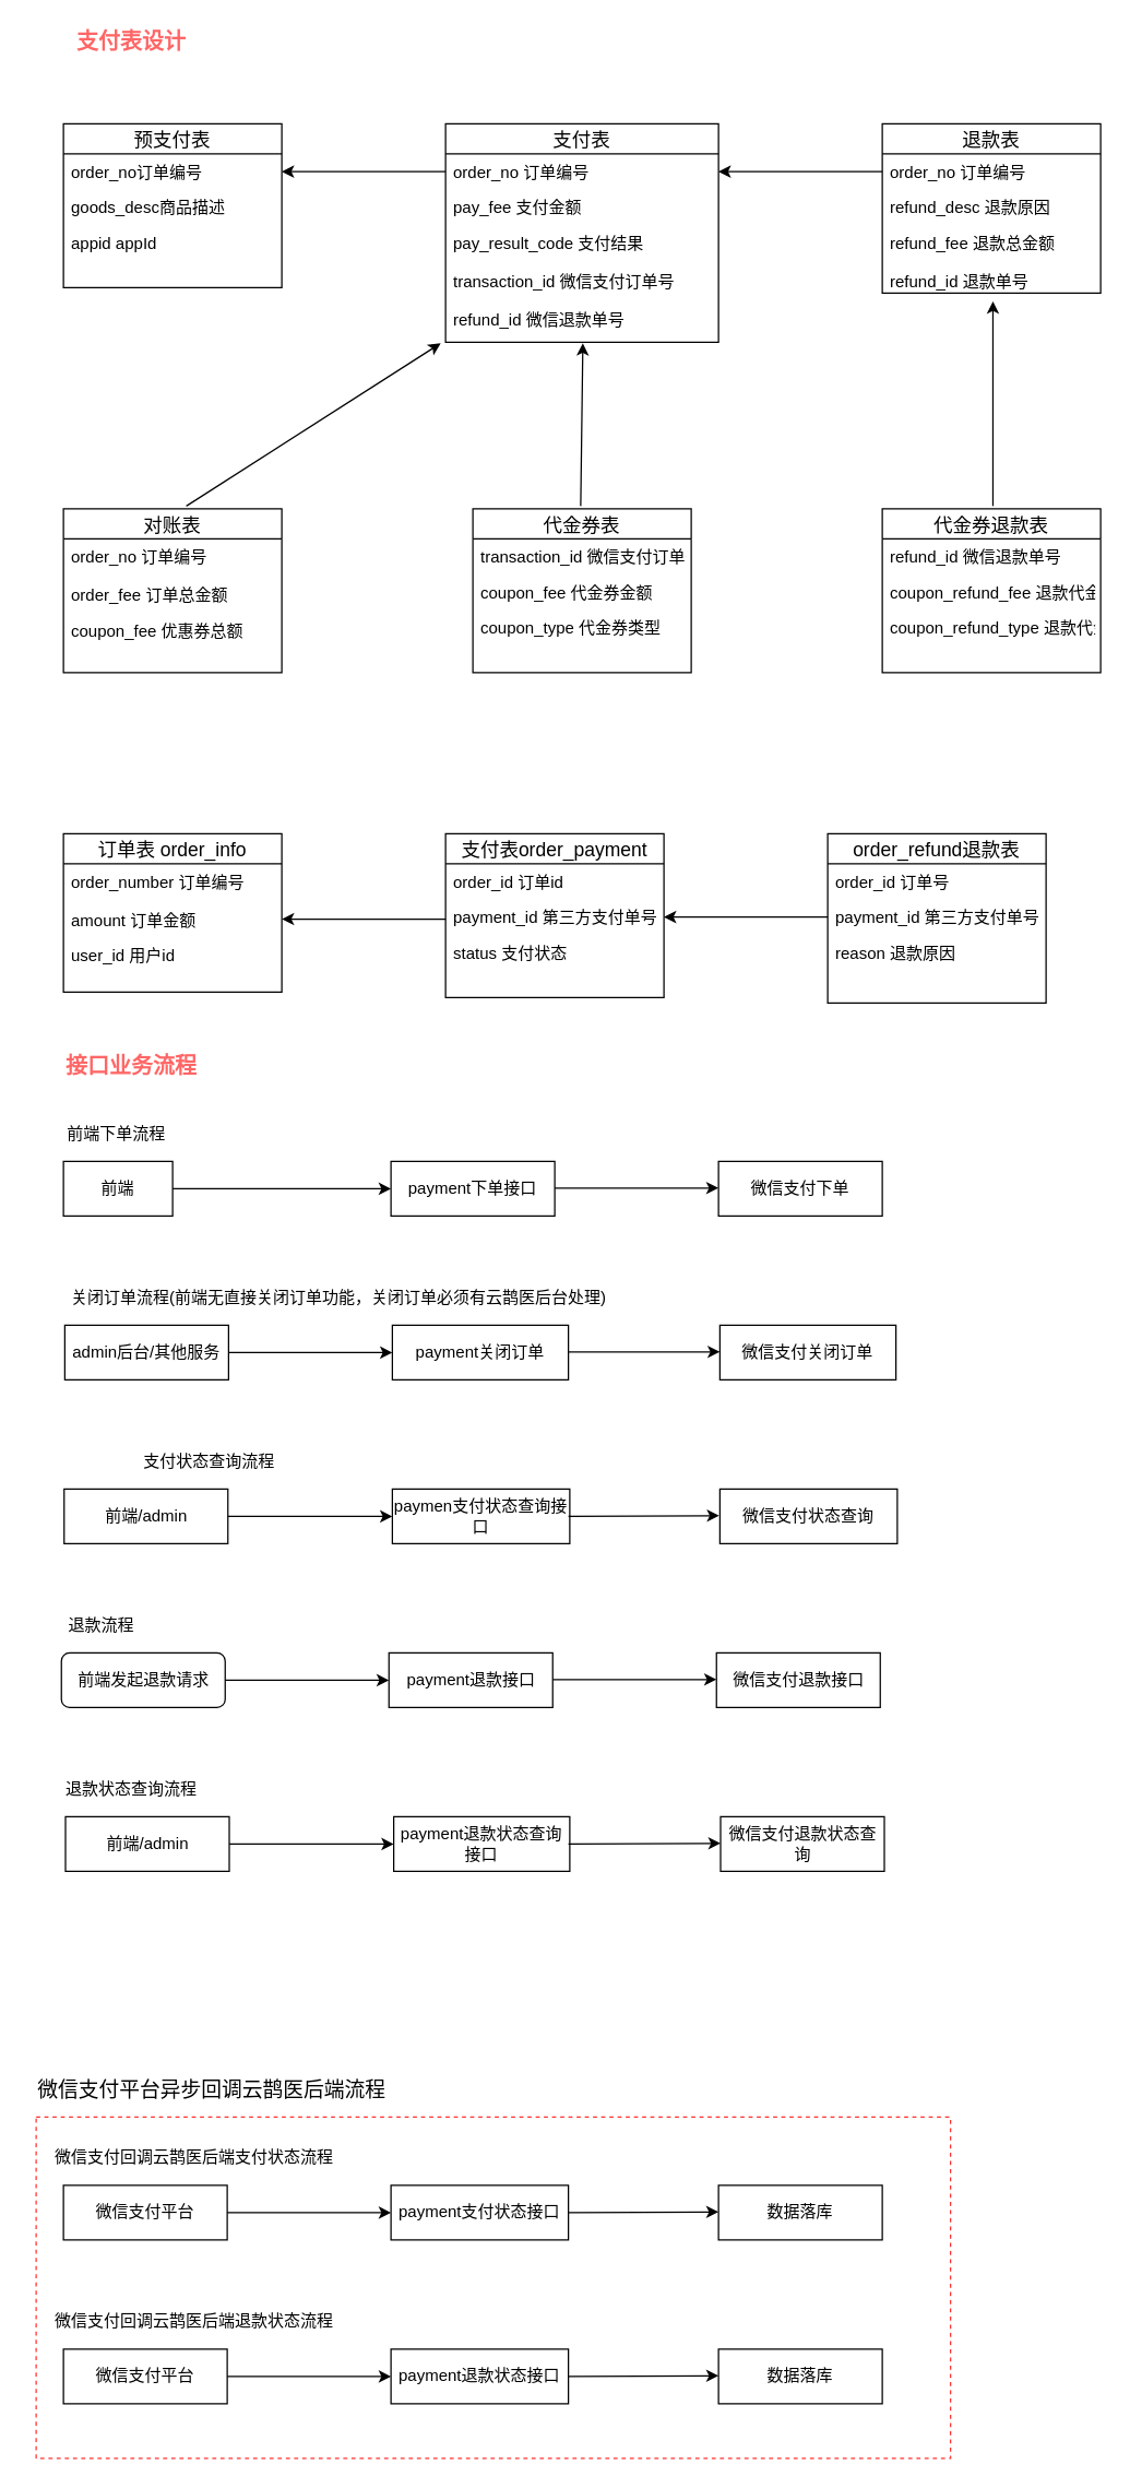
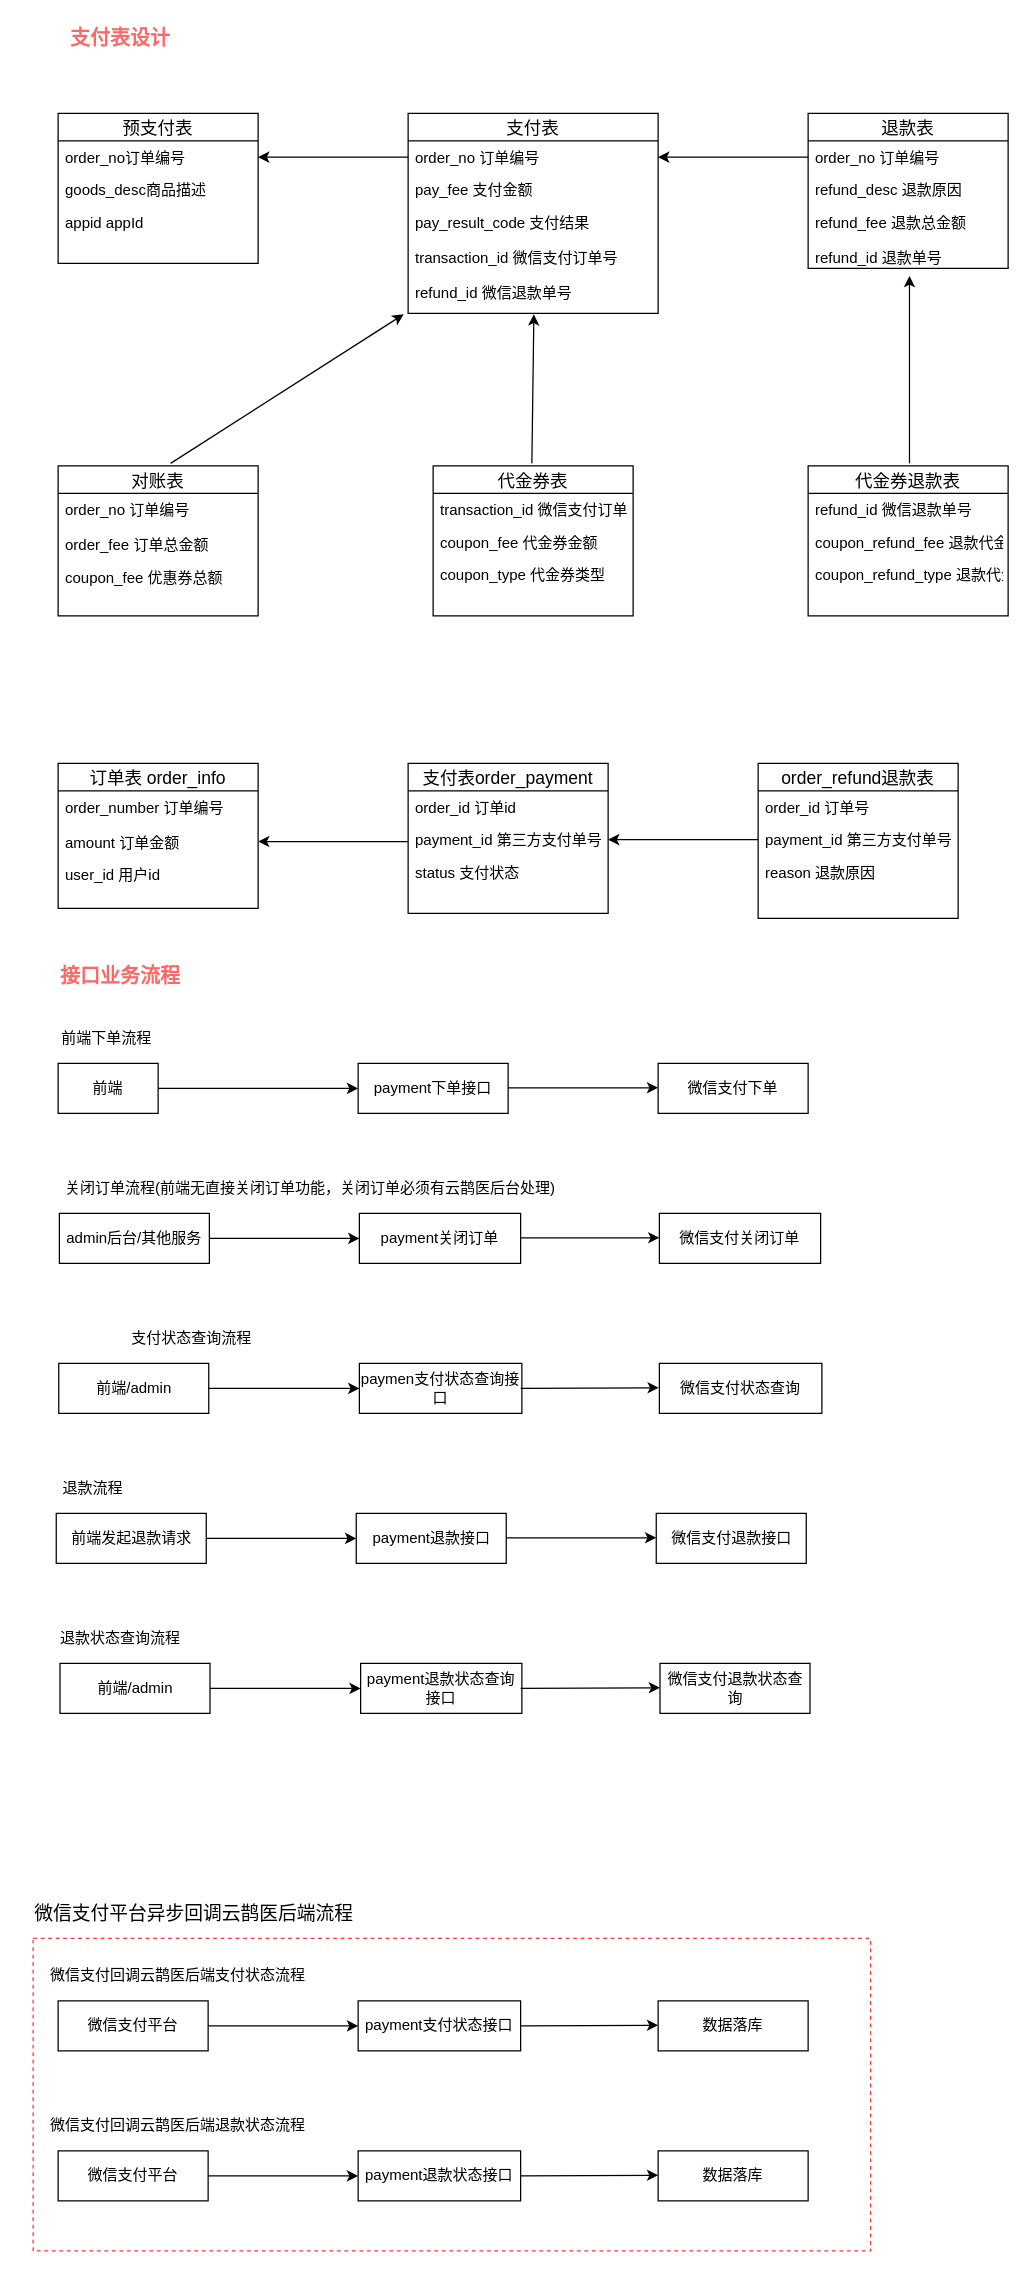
- <mxCell id="66" value="前端发起退款请求" style="whiteSpace=wrap;html=1;rounded=1;" vertex="1" parent="1"><mxGeometry x="44.5" y="1210" width="120" height="40" as="geometry" /></mxCell>
+ <mxCell id="66" value="前端发起退款请求" style="rounded=0;whiteSpace=wrap;html=1;" vertex="1" parent="1"><mxGeometry x="44.5" y="1210" width="120" height="40" as="geometry" /></mxCell>
